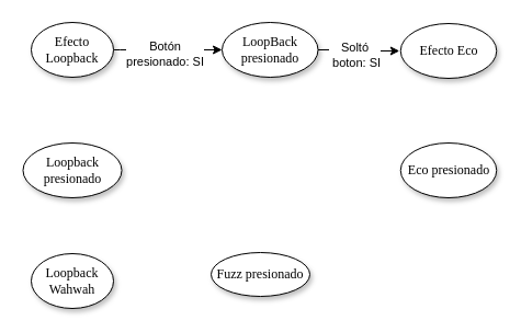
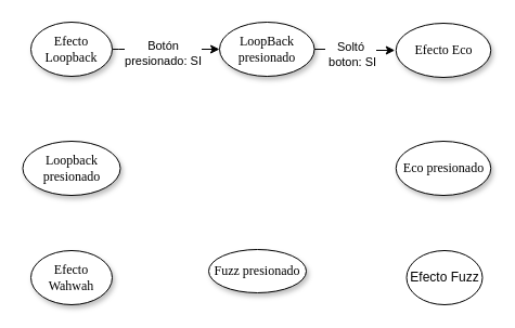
- <mxCell id="6" value="&lt;span&gt;&lt;font style=&quot;vertical-align: inherit&quot;&gt;&lt;font style=&quot;vertical-align: inherit&quot;&gt;Loopback Wahwah&lt;/font&gt;&lt;/font&gt;&lt;/span&gt;" style="ellipse;whiteSpace=wrap;html=1;rounded=0;shadow=1;comic=0;labelBackgroundColor=none;strokeWidth=1;fontFamily=Verdana;fontSize=12;align=center;" parent="1" vertex="1"><mxGeometry x="28" y="231" width="75" height="50" as="geometry" /></mxCell>
+ <mxCell id="6" value="&lt;span&gt;&lt;font style=&quot;vertical-align: inherit&quot;&gt;&lt;font style=&quot;vertical-align: inherit&quot;&gt;Efecto Wahwah&lt;/font&gt;&lt;/font&gt;&lt;/span&gt;" style="ellipse;whiteSpace=wrap;html=1;rounded=0;shadow=1;comic=0;labelBackgroundColor=none;strokeWidth=1;fontFamily=Verdana;fontSize=12;align=center;" parent="1" vertex="1"><mxGeometry x="28" y="231" width="75" height="50" as="geometry" /></mxCell>
+ <mxCell id="12" value="Efecto Fuzz" style="ellipse;whiteSpace=wrap;html=1;" vertex="1" parent="1"><mxGeometry x="374.5" y="231" width="70" height="50" as="geometry" /></mxCell>
